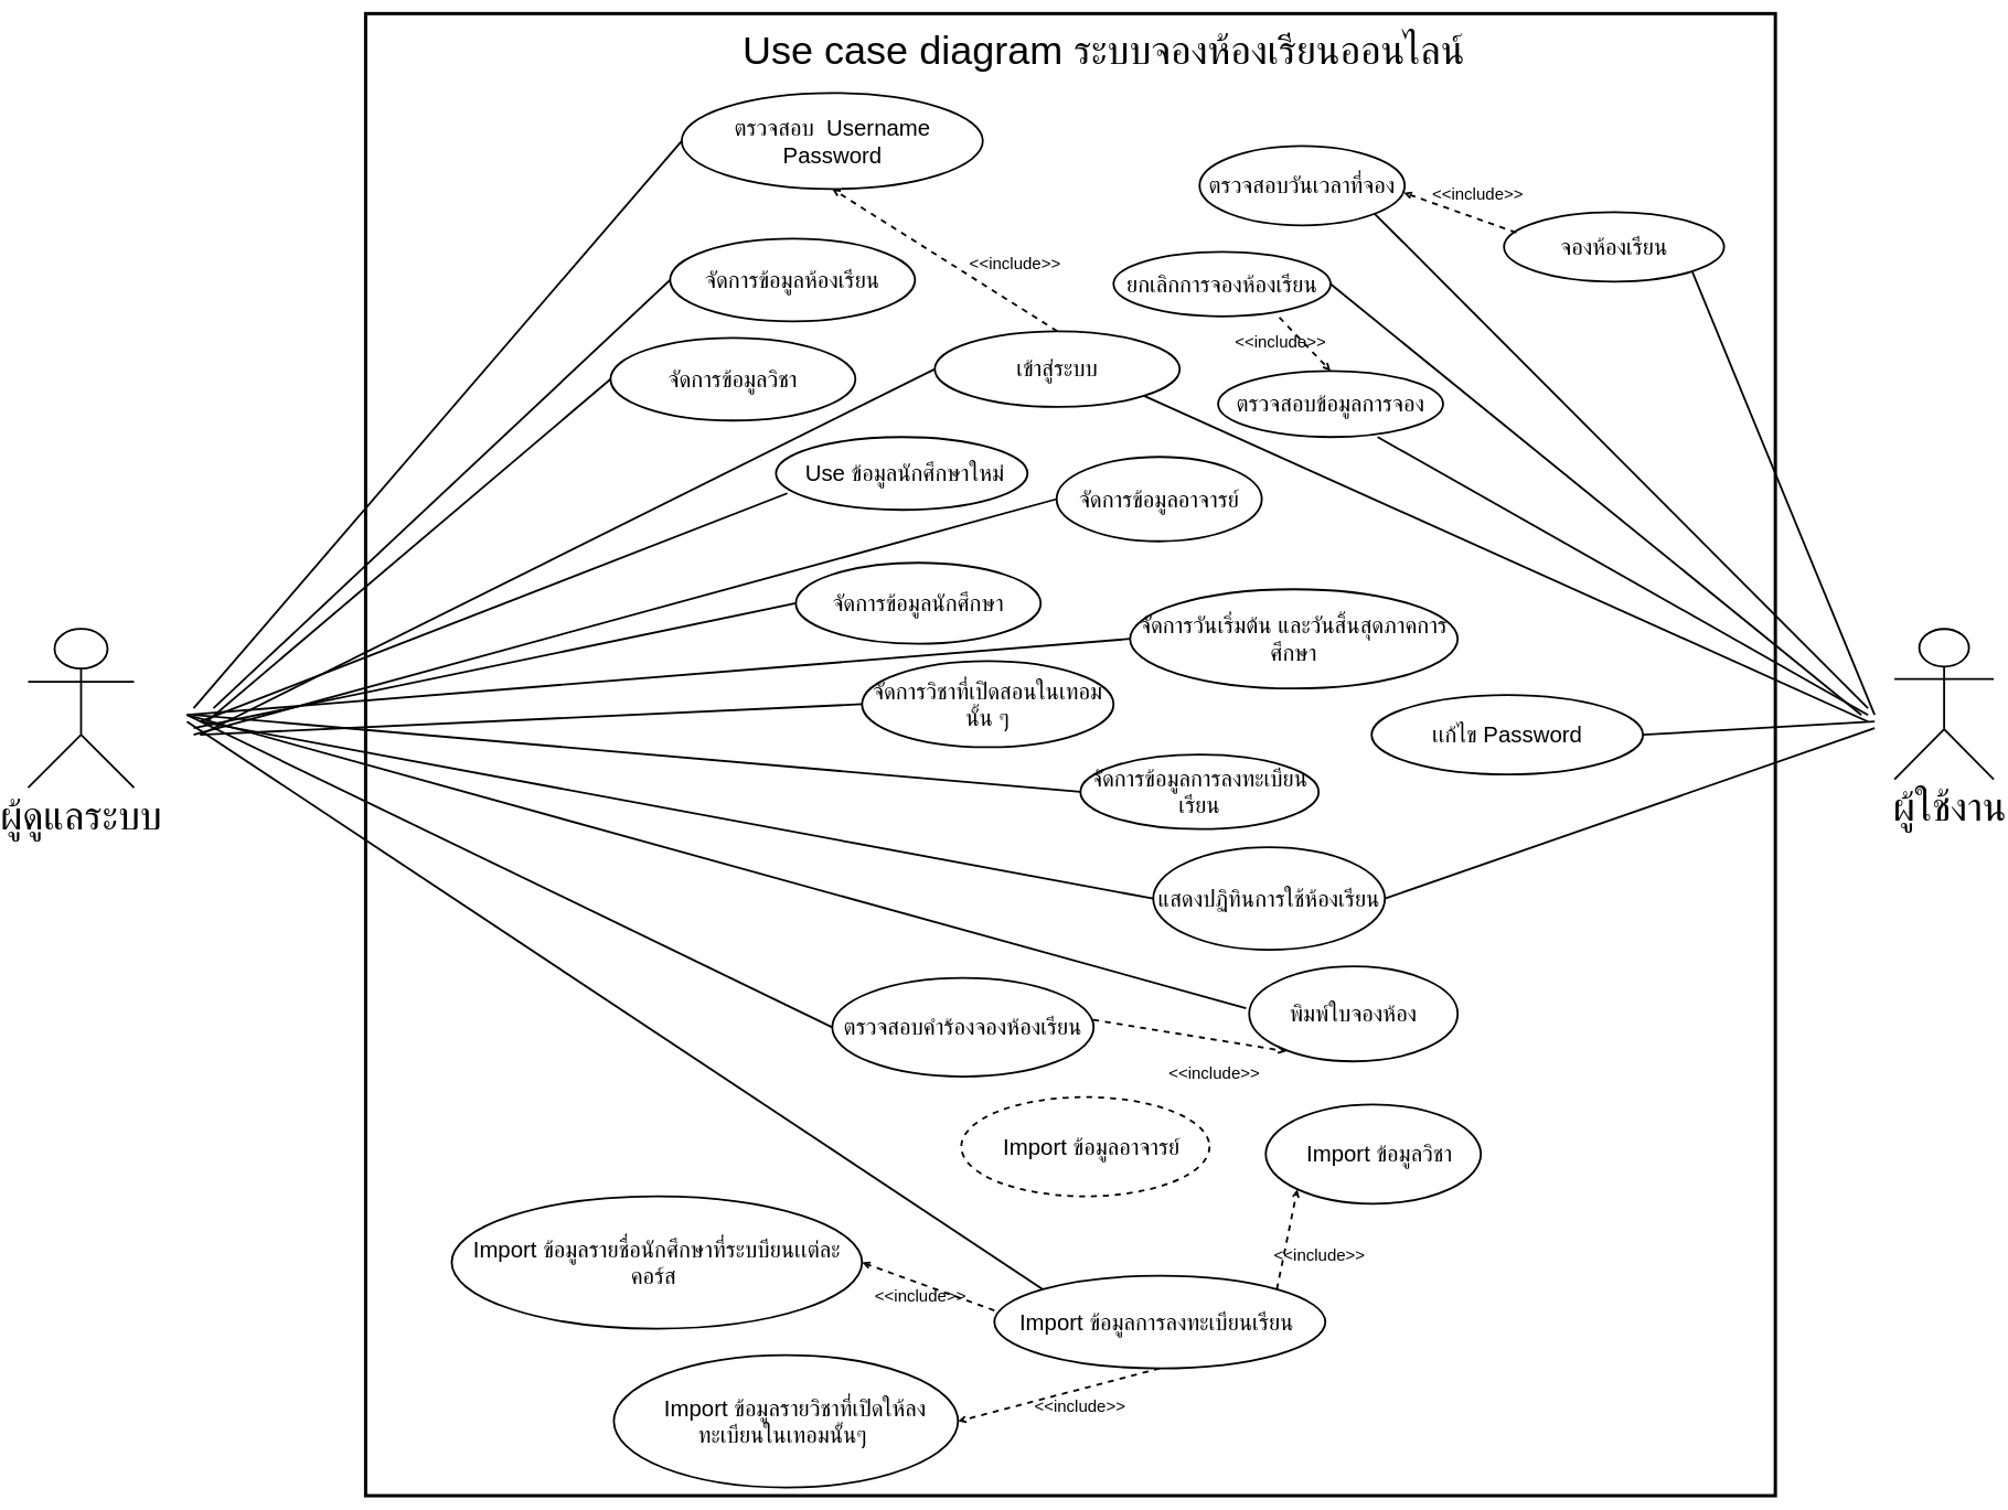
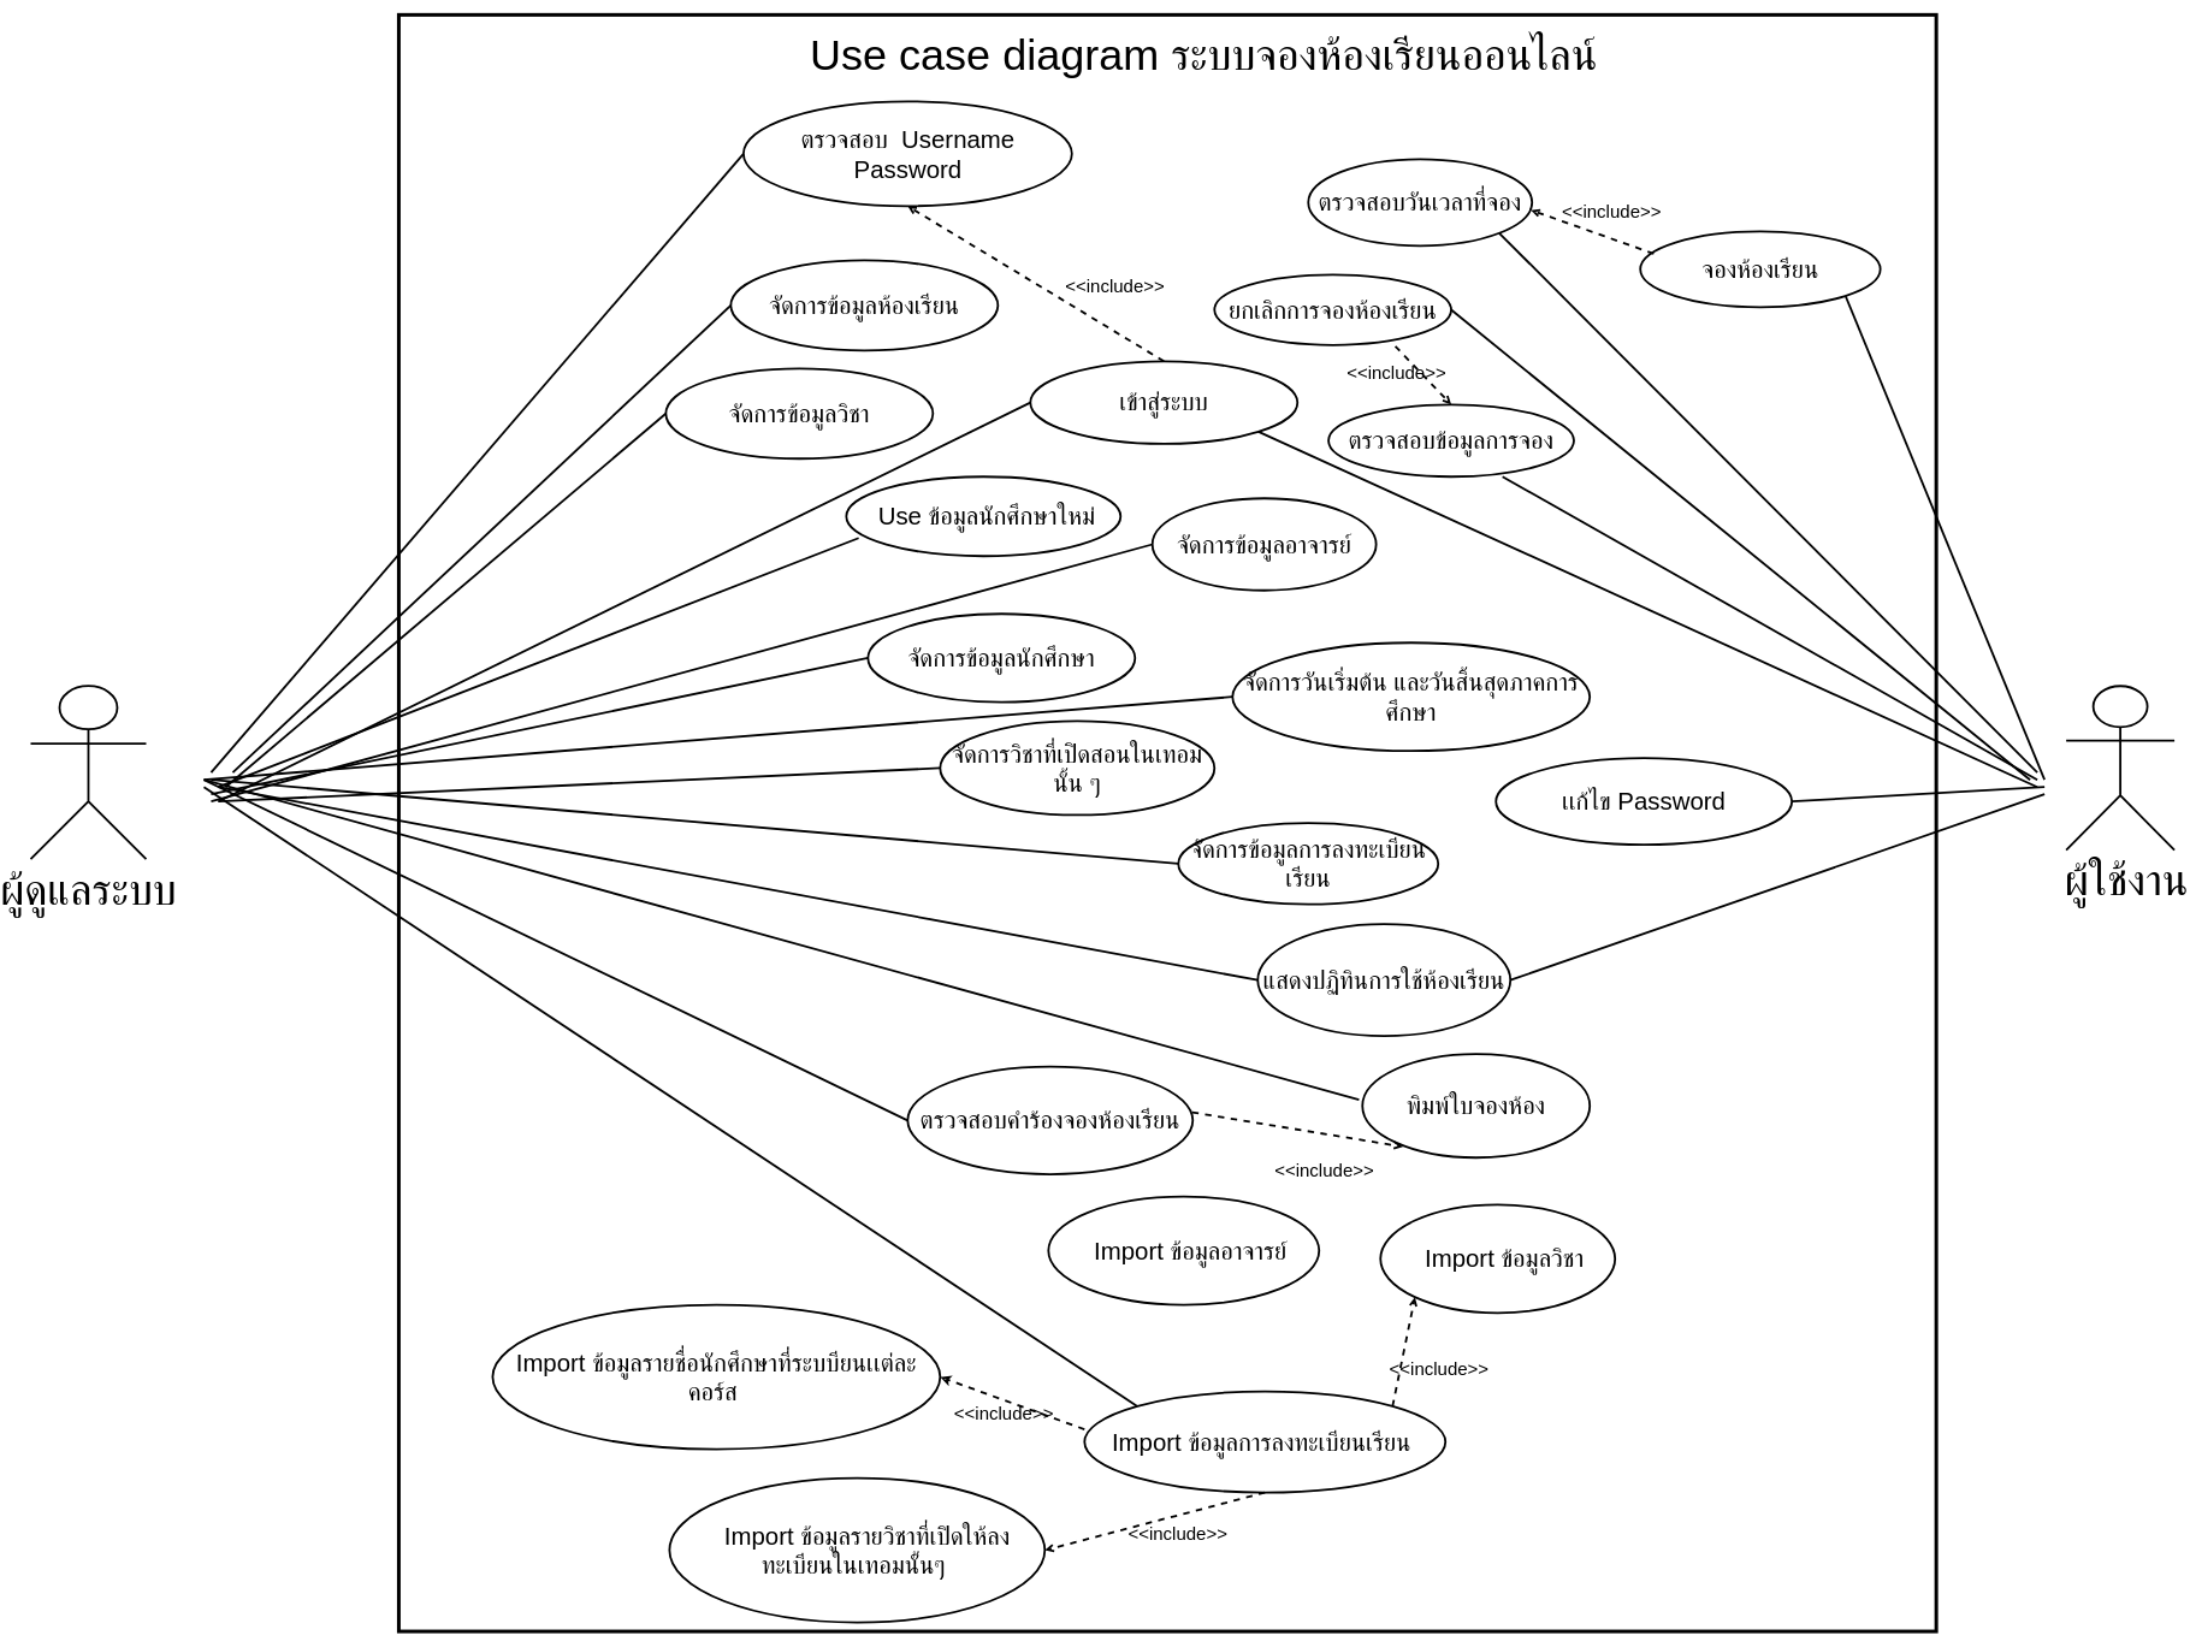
- <mxCell id="4" value="&lt;font style=&quot;font-size: 34px;&quot;&gt;เข้าสู่ระบบ&lt;/font&gt;" style="ellipse;whiteSpace=wrap;html=1;strokeWidth=3;" parent="1" vertex="1"><mxGeometry x="1390" y="500" width="370" height="114.5" as="geometry" /></mxCell>
+ <mxCell id="4" value="&lt;font style=&quot;font-size: 34px;&quot;&gt;เข้าสู่ระบบ&lt;/font&gt;" style="ellipse;whiteSpace=wrap;html=1;strokeWidth=3;" parent="1" vertex="1"><mxGeometry x="1405" y="500" width="370" height="114.5" as="geometry" /></mxCell>
- <mxCell id="11" value="&lt;font style=&quot;font-size: 34px;&quot;&gt;&amp;nbsp; Import ข้อมูลอาจารย์&lt;/font&gt;" style="ellipse;whiteSpace=wrap;html=1;strokeWidth=3;dashed=1;" parent="1" vertex="1"><mxGeometry x="1430" y="1657.5" width="375" height="150" as="geometry" /></mxCell>
+ <mxCell id="11" value="&lt;font style=&quot;font-size: 34px;&quot;&gt;&amp;nbsp; Import ข้อมูลอาจารย์&lt;/font&gt;" style="ellipse;whiteSpace=wrap;html=1;strokeWidth=3;" parent="1" vertex="1"><mxGeometry x="1430" y="1657.5" width="375" height="150" as="geometry" /></mxCell>
- <mxCell id="54" value="&lt;font style=&quot;font-size: 25px;&quot;&gt;&amp;lt;&amp;lt;include&amp;gt;&amp;gt;&lt;/font&gt;" style="html=1;verticalAlign=bottom;labelBackgroundColor=none;endArrow=open;endFill=0;dashed=1;rounded=0;exitX=0;exitY=0.375;exitDx=0;exitDy=0;entryX=1;entryY=0.5;entryDx=0;entryDy=0;exitPerimeter=0;strokeWidth=3;" parent="1" source="13" target="14" edge="1"><mxGeometry x="0.006" y="33" width="160" relative="1" as="geometry"><mxPoint x="1200" y="1035" as="sourcePoint" /><mxPoint x="1360" y="1035" as="targetPoint" /><mxPoint as="offset" /></mxGeometry></mxCell>
+ <mxCell id="54" value="&lt;font style=&quot;font-size: 25px;&quot;&gt;&amp;lt;&amp;lt;include&amp;gt;&amp;gt;&lt;/font&gt;" style="html=1;verticalAlign=bottom;labelBackgroundColor=none;endArrow=classic;endFill=0;dashed=1;rounded=0;exitX=0;exitY=0.375;exitDx=0;exitDy=0;entryX=1;entryY=0.5;entryDx=0;entryDy=0;exitPerimeter=0;strokeWidth=3;" parent="1" source="13" target="14" edge="1"><mxGeometry x="0.006" y="33" width="160" relative="1" as="geometry"><mxPoint x="1200" y="1035" as="sourcePoint" /><mxPoint x="1360" y="1035" as="targetPoint" /><mxPoint as="offset" /></mxGeometry></mxCell>
